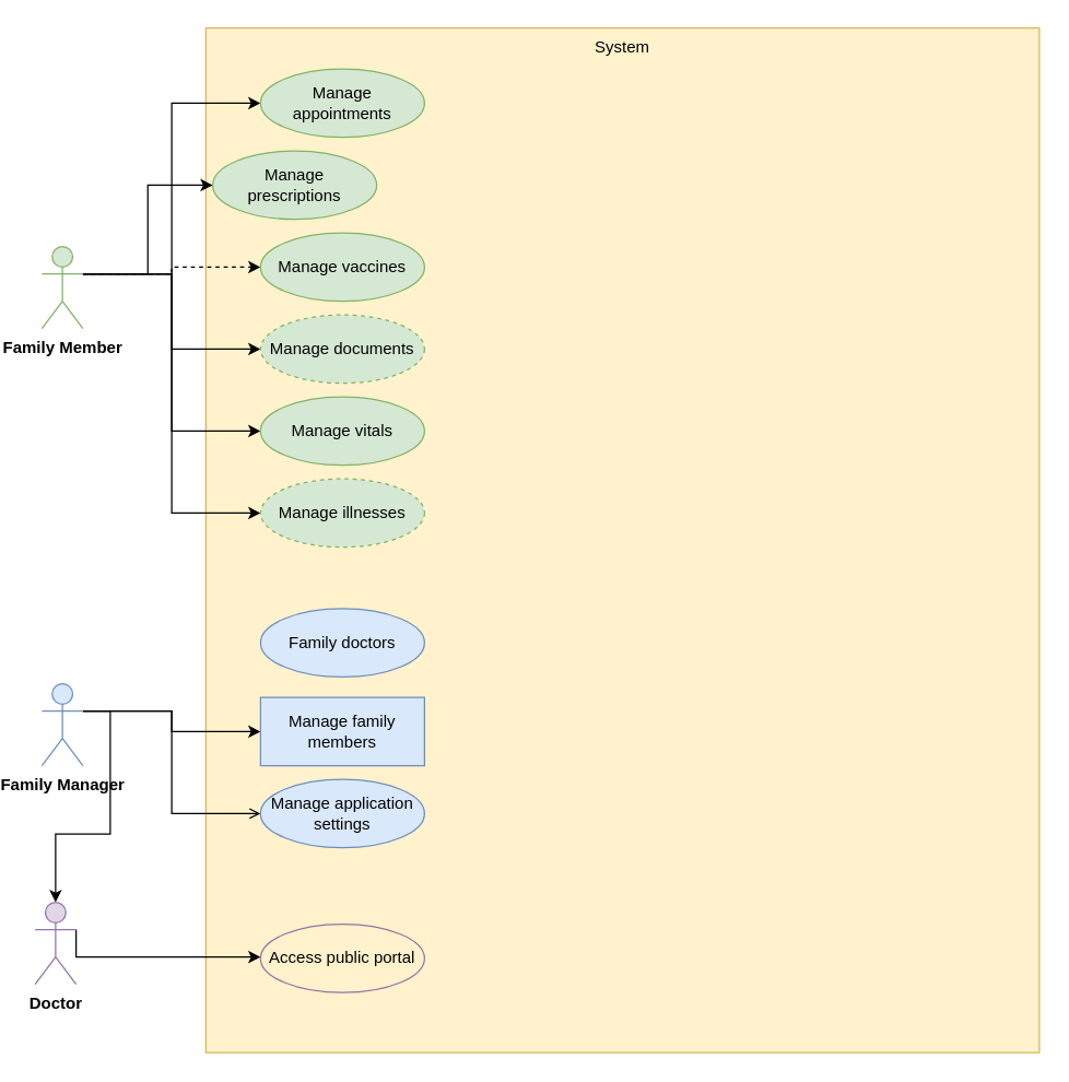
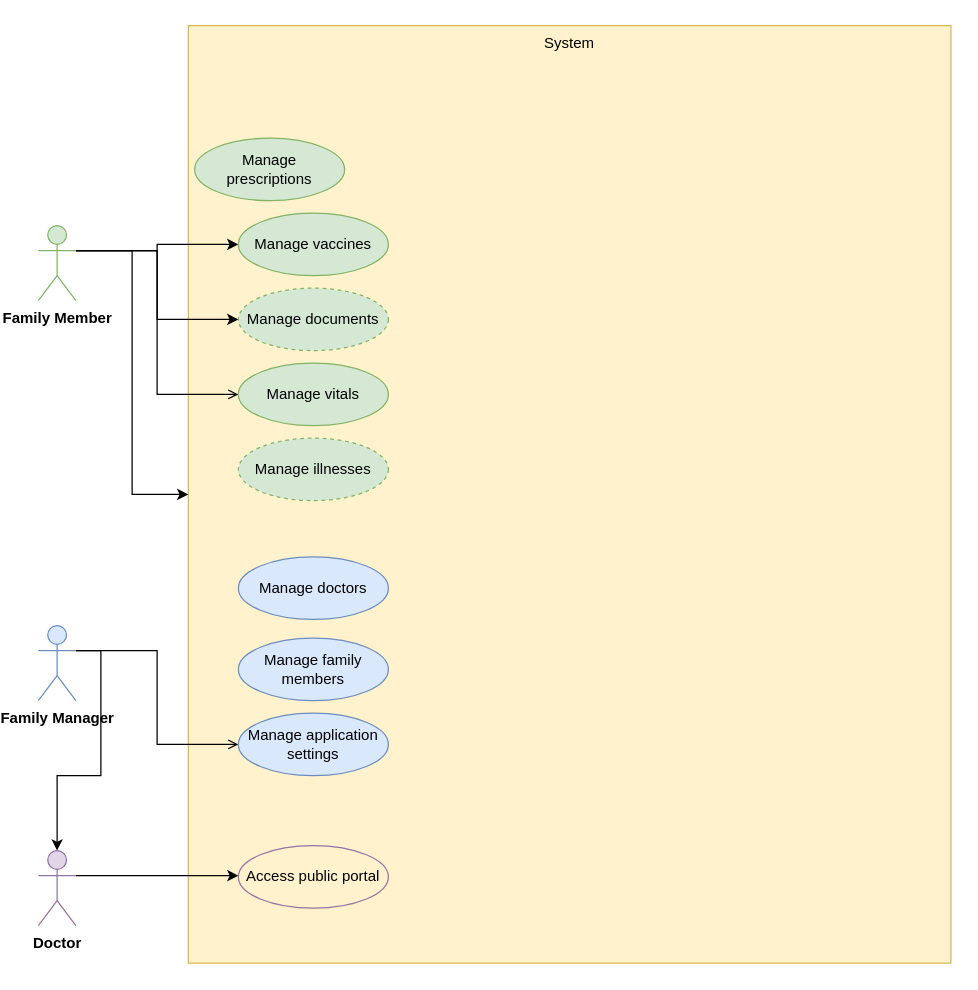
- <mxCell id="16" value="Manage appointments" style="ellipse;whiteSpace=wrap;html=1;verticalAlign=middle;fillColor=#d5e8d4;strokeColor=#82b366;" parent="1" vertex="1"><mxGeometry x="180" y="50" width="120" height="50" as="geometry" /></mxCell>
- <mxCell id="7" style="edgeStyle=orthogonalEdgeStyle;rounded=0;orthogonalLoop=1;jettySize=auto;html=1;exitX=1;exitY=0.333;exitDx=0;exitDy=0;exitPerimeter=0;entryX=0;entryY=0.5;entryDx=0;entryDy=0;" edge="1" parent="1" source="13" target="16"><mxGeometry relative="1" as="geometry" /></mxCell>
- <mxCell id="8" style="edgeStyle=orthogonalEdgeStyle;rounded=0;orthogonalLoop=1;jettySize=auto;html=1;exitX=1;exitY=0.333;exitDx=0;exitDy=0;exitPerimeter=0;entryX=0;entryY=0.5;entryDx=0;entryDy=0;" edge="1" parent="1" source="13" target="17"><mxGeometry relative="1" as="geometry" /></mxCell>
+ <mxCell id="8" style="edgeStyle=orthogonalEdgeStyle;rounded=0;orthogonalLoop=1;jettySize=auto;html=1;exitX=1;exitY=0.333;exitDx=0;exitDy=0;exitPerimeter=0;" edge="1" parent="1" source="13" target="2"><mxGeometry relative="1" as="geometry" /></mxCell>
- <mxCell id="9" style="edgeStyle=orthogonalEdgeStyle;rounded=0;orthogonalLoop=1;jettySize=auto;html=1;exitX=1;exitY=0.333;exitDx=0;exitDy=0;exitPerimeter=0;entryX=0;entryY=0.5;entryDx=0;entryDy=0;dashed=1;" edge="1" parent="1" source="13" target="18"><mxGeometry relative="1" as="geometry" /></mxCell>
+ <mxCell id="9" style="edgeStyle=orthogonalEdgeStyle;rounded=0;orthogonalLoop=1;jettySize=auto;html=1;exitX=1;exitY=0.333;exitDx=0;exitDy=0;exitPerimeter=0;entryX=0;entryY=0.5;entryDx=0;entryDy=0;" edge="1" parent="1" source="13" target="18"><mxGeometry relative="1" as="geometry" /></mxCell>
- <mxCell id="11" style="edgeStyle=orthogonalEdgeStyle;rounded=0;orthogonalLoop=1;jettySize=auto;html=1;exitX=1;exitY=0.333;exitDx=0;exitDy=0;exitPerimeter=0;entryX=0;entryY=0.5;entryDx=0;entryDy=0;" edge="1" parent="1" source="13" target="21"><mxGeometry relative="1" as="geometry" /></mxCell>
+ <mxCell id="11" style="edgeStyle=orthogonalEdgeStyle;rounded=0;orthogonalLoop=1;jettySize=auto;html=1;exitX=1;exitY=0.333;exitDx=0;exitDy=0;exitPerimeter=0;entryX=0;entryY=0.5;entryDx=0;entryDy=0;endArrow=open;" edge="1" parent="1" source="13" target="21"><mxGeometry relative="1" as="geometry" /></mxCell>
- <mxCell id="12" style="edgeStyle=orthogonalEdgeStyle;rounded=0;orthogonalLoop=1;jettySize=auto;html=1;exitX=1;exitY=0.333;exitDx=0;exitDy=0;exitPerimeter=0;entryX=0;entryY=0.5;entryDx=0;entryDy=0;" edge="1" parent="1" source="13" target="20"><mxGeometry relative="1" as="geometry" /></mxCell>
- <mxCell id="22" value="Family doctors" style="ellipse;whiteSpace=wrap;html=1;verticalAlign=middle;spacingLeft=2;spacingRight=2;fillColor=#dae8fc;strokeColor=#6c8ebf;" vertex="1" parent="1"><mxGeometry x="180" y="445" width="120" height="50" as="geometry" /></mxCell>
+ <mxCell id="22" value="Manage doctors" style="ellipse;whiteSpace=wrap;html=1;verticalAlign=middle;spacingLeft=2;spacingRight=2;fillColor=#dae8fc;strokeColor=#6c8ebf;" vertex="1" parent="1"><mxGeometry x="180" y="445" width="120" height="50" as="geometry" /></mxCell>
- <mxCell id="4" style="edgeStyle=orthogonalEdgeStyle;rounded=0;orthogonalLoop=1;jettySize=auto;html=1;exitX=1;exitY=0.333;exitDx=0;exitDy=0;exitPerimeter=0;entryX=0;entryY=0.5;entryDx=0;entryDy=0;" edge="1" parent="1" source="6" target="23"><mxGeometry relative="1" as="geometry" /></mxCell>
- <mxCell id="23" value="Manage family members" style="whiteSpace=wrap;html=1;verticalAlign=middle;spacingLeft=2;spacingRight=2;fillColor=#dae8fc;strokeColor=#6c8ebf;rounded=0;" vertex="1" parent="1"><mxGeometry x="180" y="510" width="120" height="50" as="geometry" /></mxCell>
+ <mxCell id="23" value="Manage family members" style="ellipse;whiteSpace=wrap;html=1;verticalAlign=middle;spacingLeft=2;spacingRight=2;fillColor=#dae8fc;strokeColor=#6c8ebf;" vertex="1" parent="1"><mxGeometry x="180" y="510" width="120" height="50" as="geometry" /></mxCell>
- <mxCell id="15" value="Doctor" style="shape=umlActor;verticalLabelPosition=bottom;verticalAlign=top;html=1;outlineConnect=0;fillColor=#e1d5e7;strokeColor=#9673a6;fontStyle=1" parent="1" vertex="1"><mxGeometry x="15" y="660" width="30" height="60" as="geometry" /></mxCell>
+ <mxCell id="15" value="Doctor" style="shape=umlActor;verticalLabelPosition=bottom;verticalAlign=top;html=1;outlineConnect=0;fillColor=#e1d5e7;strokeColor=#9673a6;fontStyle=1" parent="1" vertex="1"><mxGeometry x="20" y="680" width="30" height="60" as="geometry" /></mxCell>
